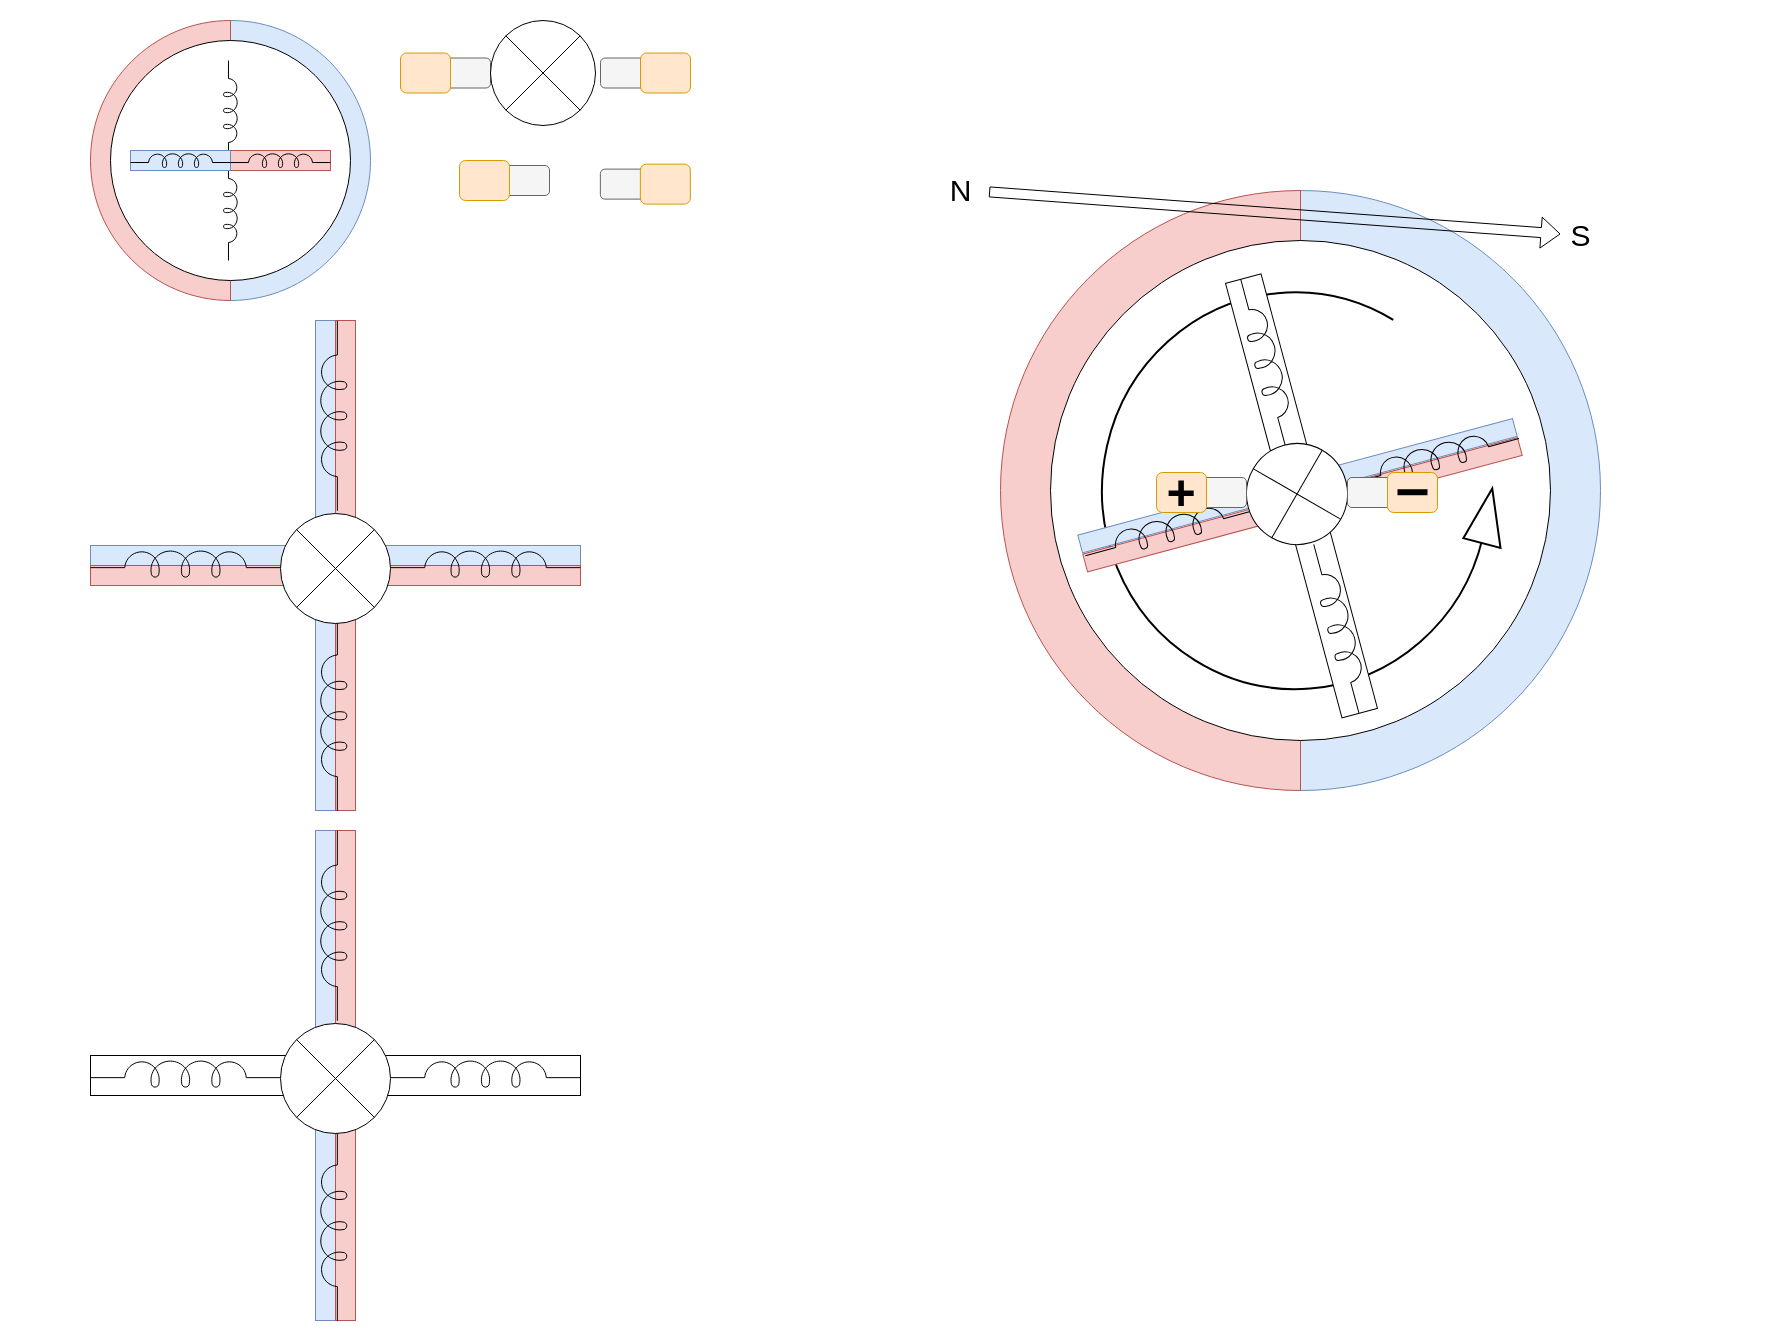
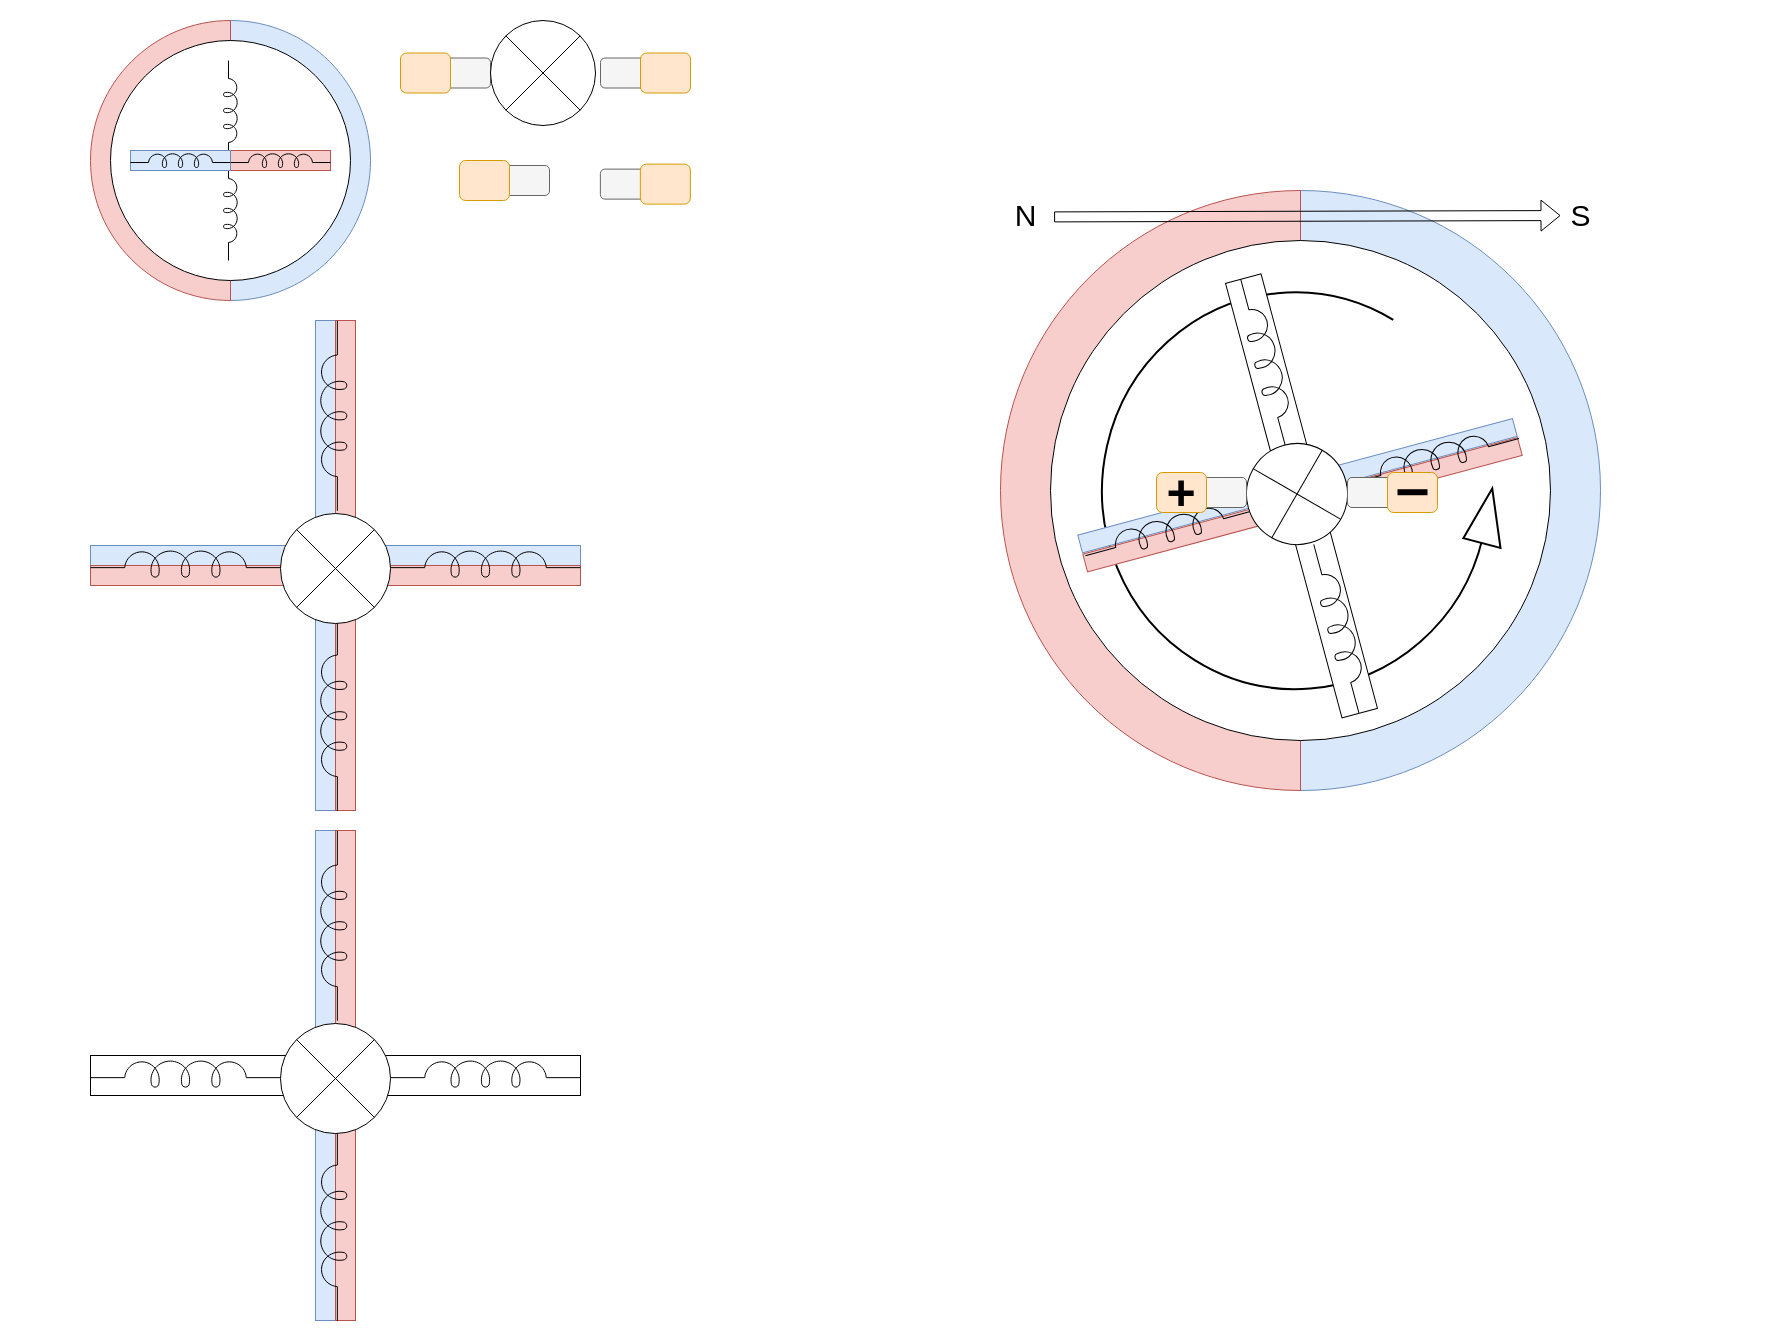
- <mxCell id="68" value="N" style="text;html=1;align=center;verticalAlign=middle;resizable=0;points=[];autosize=1;strokeColor=none;fillColor=none;fontSize=30;" vertex="1" parent="1"><mxGeometry x="935" y="165" width="50" height="50" as="geometry" /></mxCell>
+ <mxCell id="68" value="N" style="text;html=1;align=center;verticalAlign=middle;resizable=0;points=[];autosize=1;strokeColor=none;fillColor=none;fontSize=30;" vertex="1" parent="1"><mxGeometry x="1000" y="190" width="50" height="50" as="geometry" /></mxCell>
- <mxCell id="70" value="S" style="text;html=1;align=center;verticalAlign=middle;resizable=0;points=[];autosize=1;strokeColor=none;fillColor=none;fontSize=30;" vertex="1" parent="1"><mxGeometry x="1560" y="210" width="40" height="50" as="geometry" /></mxCell>
+ <mxCell id="70" value="S" style="text;html=1;align=center;verticalAlign=middle;resizable=0;points=[];autosize=1;strokeColor=none;fillColor=none;fontSize=30;" vertex="1" parent="1"><mxGeometry x="1560" y="190" width="40" height="50" as="geometry" /></mxCell>
